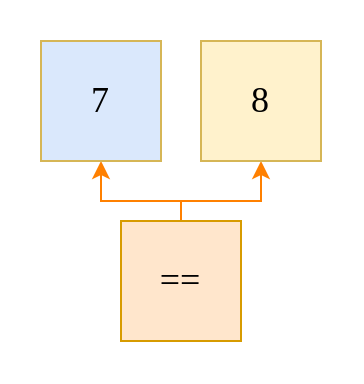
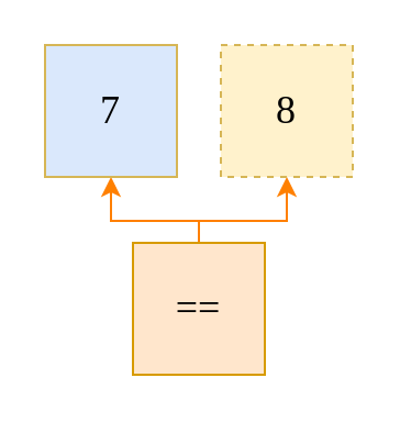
- <mxCell id="5" value="8" style="rounded=0;whiteSpace=wrap;html=1;fontSize=18;fontFamily=IBM Plex Mono;fontSource=https%3A%2F%2Ffonts.googleapis.com%2Fcss%3Ffamily%3DIBM%2BPlex%2BMono;fillColor=#fff2cc;strokeColor=#d6b656;" parent="1" vertex="1"><mxGeometry x="100" y="20" width="60" height="60" as="geometry" /></mxCell>
+ <mxCell id="5" value="8" style="rounded=0;whiteSpace=wrap;html=1;fontSize=18;fontFamily=IBM Plex Mono;fontSource=https%3A%2F%2Ffonts.googleapis.com%2Fcss%3Ffamily%3DIBM%2BPlex%2BMono;fillColor=#fff2cc;strokeColor=#d6b656;dashed=1;" parent="1" vertex="1"><mxGeometry x="100" y="20" width="60" height="60" as="geometry" /></mxCell>
